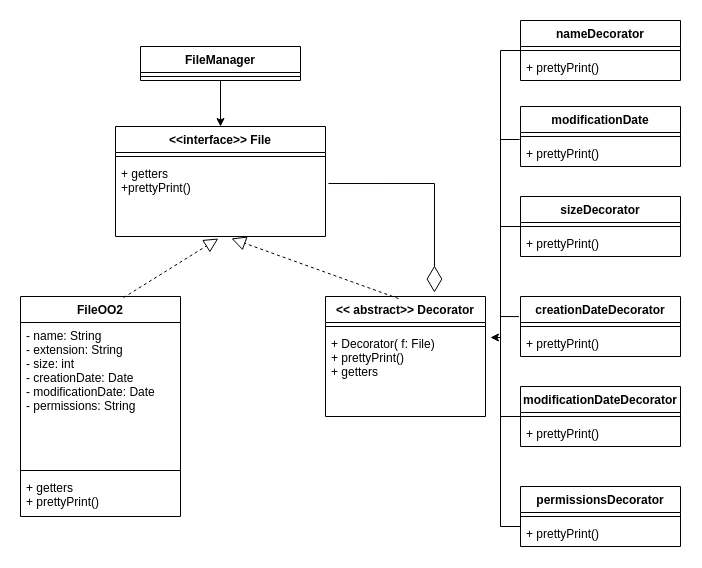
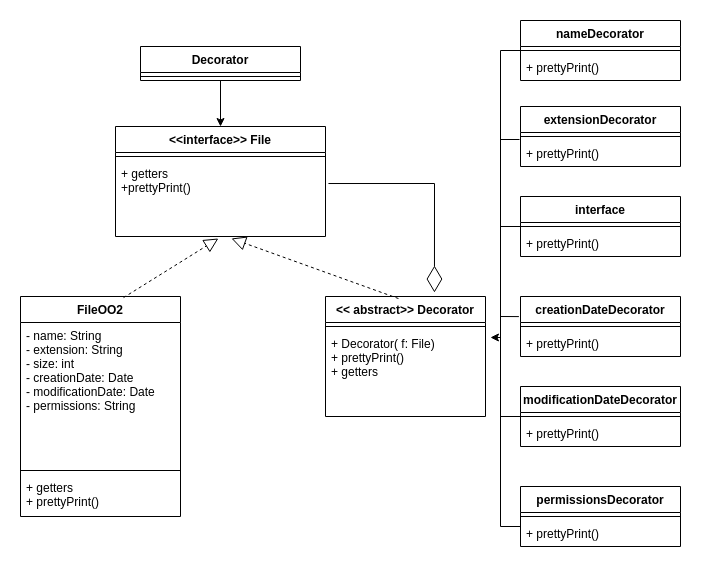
- <mxCell id="3" value="FileManager" style="swimlane;fontStyle=1;align=center;verticalAlign=top;childLayout=stackLayout;horizontal=1;startSize=26;horizontalStack=0;resizeParent=1;resizeParentMax=0;resizeLast=0;collapsible=1;marginBottom=0;" vertex="1" parent="1"><mxGeometry x="140" y="46" width="160" height="34" as="geometry" /></mxCell>
+ <mxCell id="3" value="Decorator" style="swimlane;fontStyle=1;align=center;verticalAlign=top;childLayout=stackLayout;horizontal=1;startSize=26;horizontalStack=0;resizeParent=1;resizeParentMax=0;resizeLast=0;collapsible=1;marginBottom=0;" vertex="1" parent="1"><mxGeometry x="140" y="46" width="160" height="34" as="geometry" /></mxCell>
- <mxCell id="30" value="modificationDate" style="swimlane;fontStyle=1;align=center;verticalAlign=top;childLayout=stackLayout;horizontal=1;startSize=26;horizontalStack=0;resizeParent=1;resizeParentMax=0;resizeLast=0;collapsible=1;marginBottom=0;" vertex="1" parent="1"><mxGeometry x="520" y="106" width="160" height="60" as="geometry" /></mxCell>
+ <mxCell id="30" value="extensionDecorator" style="swimlane;fontStyle=1;align=center;verticalAlign=top;childLayout=stackLayout;horizontal=1;startSize=26;horizontalStack=0;resizeParent=1;resizeParentMax=0;resizeLast=0;collapsible=1;marginBottom=0;" vertex="1" parent="1"><mxGeometry x="520" y="106" width="160" height="60" as="geometry" /></mxCell>
- <mxCell id="27" value="sizeDecorator" style="swimlane;fontStyle=1;align=center;verticalAlign=top;childLayout=stackLayout;horizontal=1;startSize=26;horizontalStack=0;resizeParent=1;resizeParentMax=0;resizeLast=0;collapsible=1;marginBottom=0;" vertex="1" parent="1"><mxGeometry x="520" y="196" width="160" height="60" as="geometry" /></mxCell>
+ <mxCell id="27" value="interface" style="swimlane;fontStyle=1;align=center;verticalAlign=top;childLayout=stackLayout;horizontal=1;startSize=26;horizontalStack=0;resizeParent=1;resizeParentMax=0;resizeLast=0;collapsible=1;marginBottom=0;" vertex="1" parent="1"><mxGeometry x="520" y="196" width="160" height="60" as="geometry" /></mxCell>
